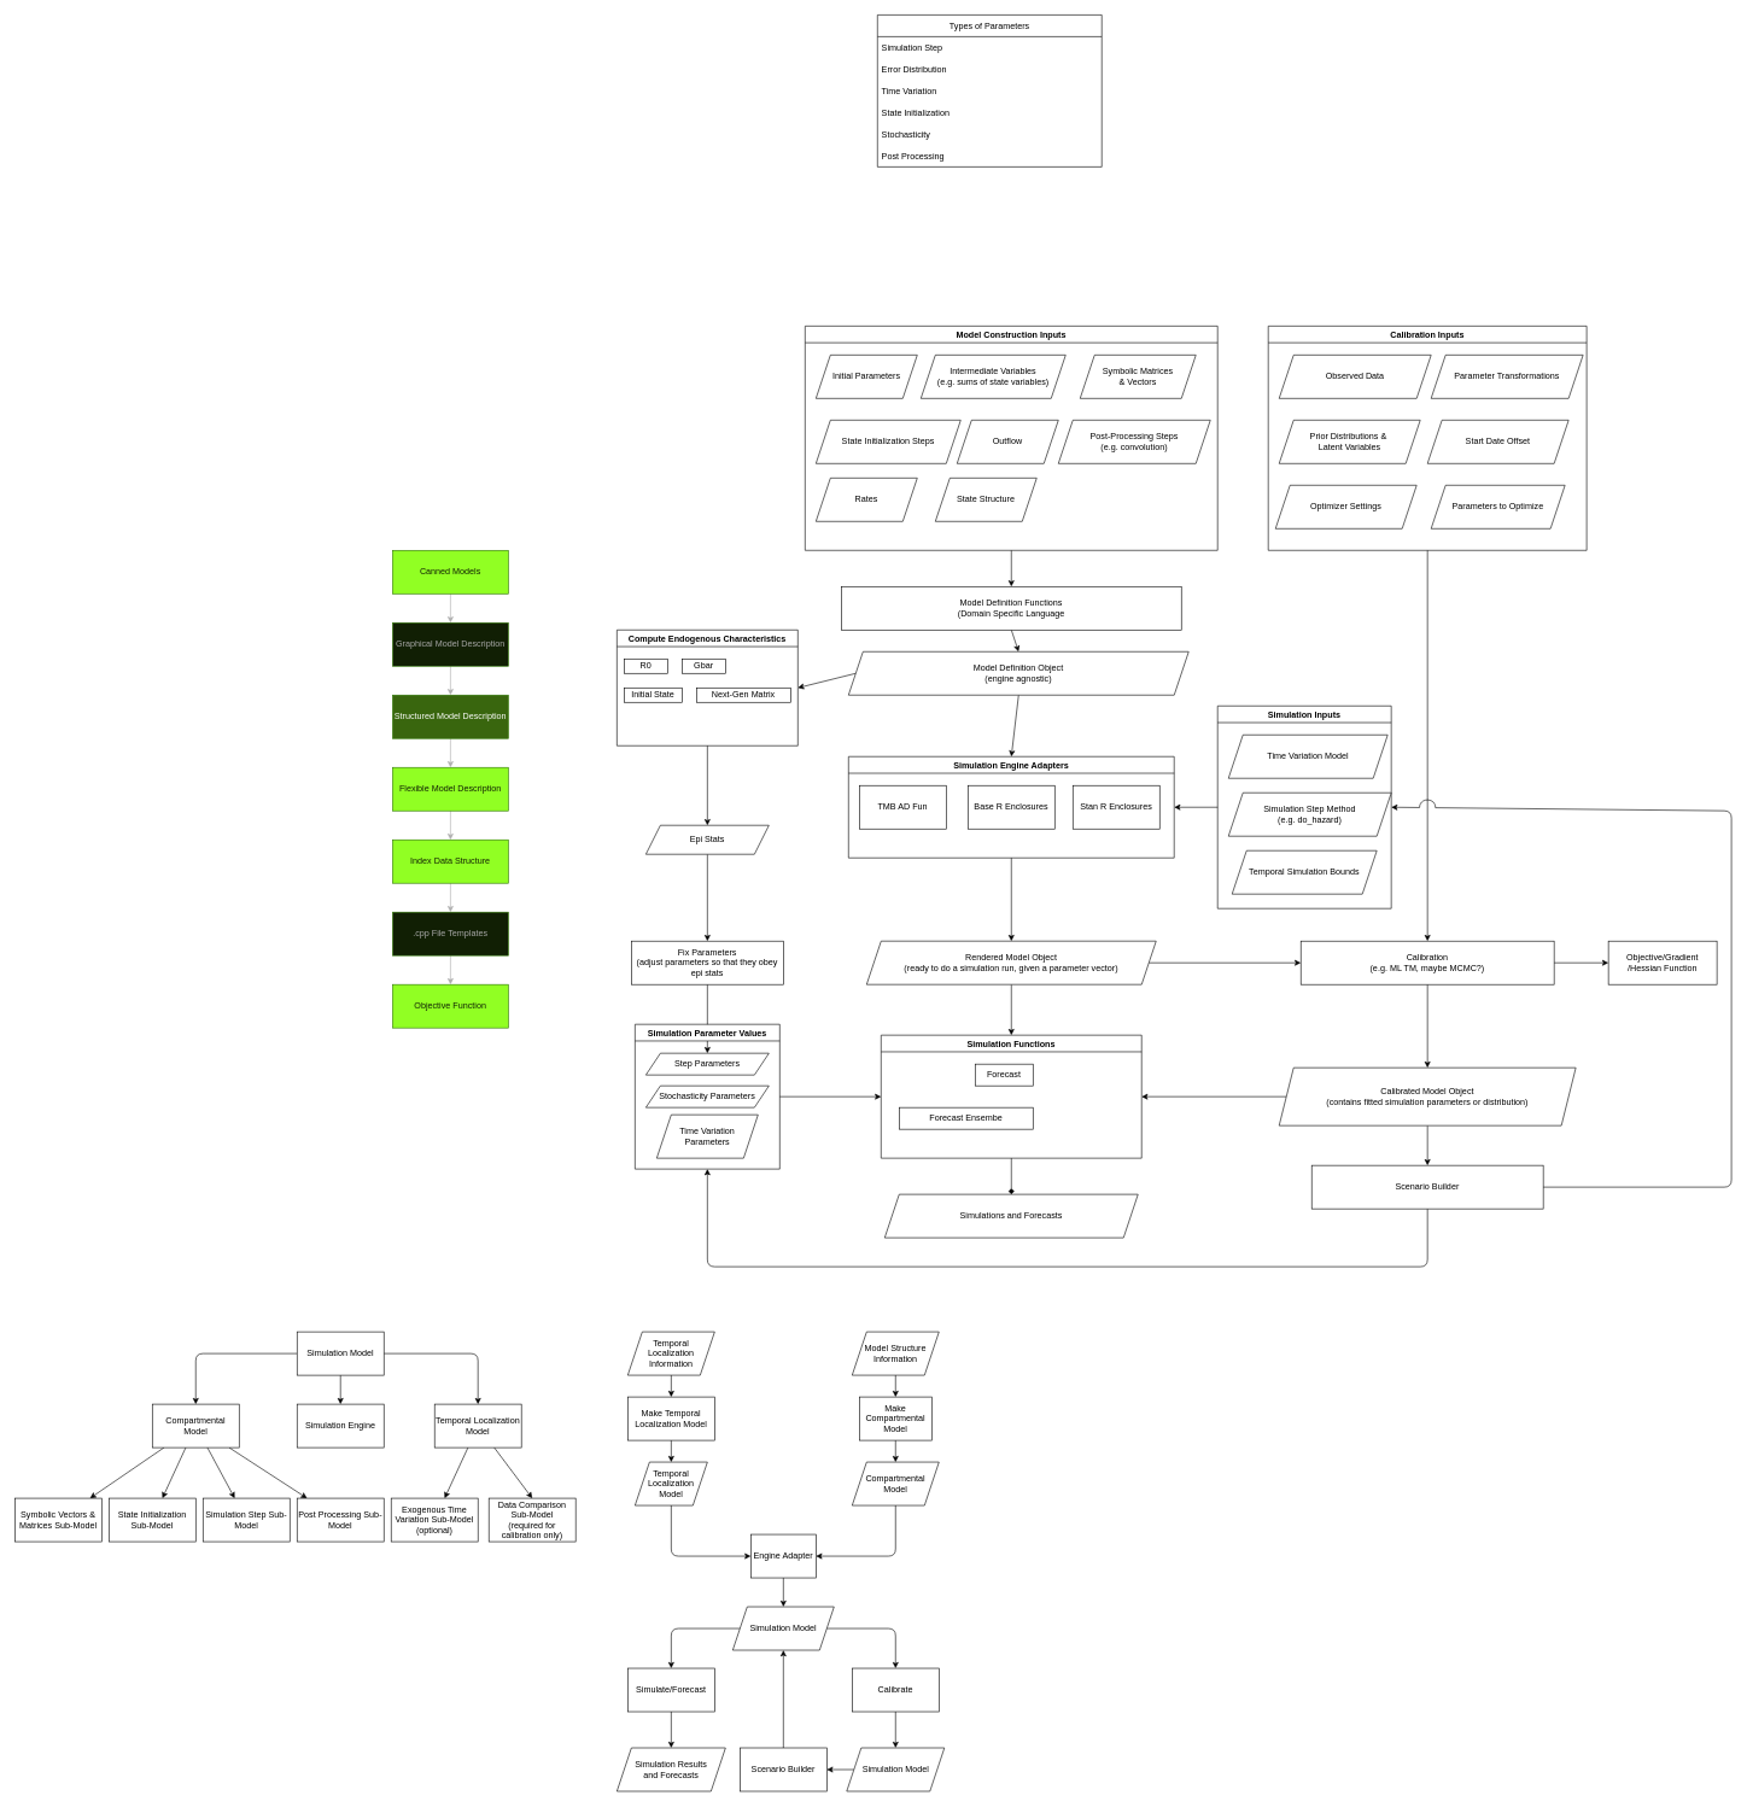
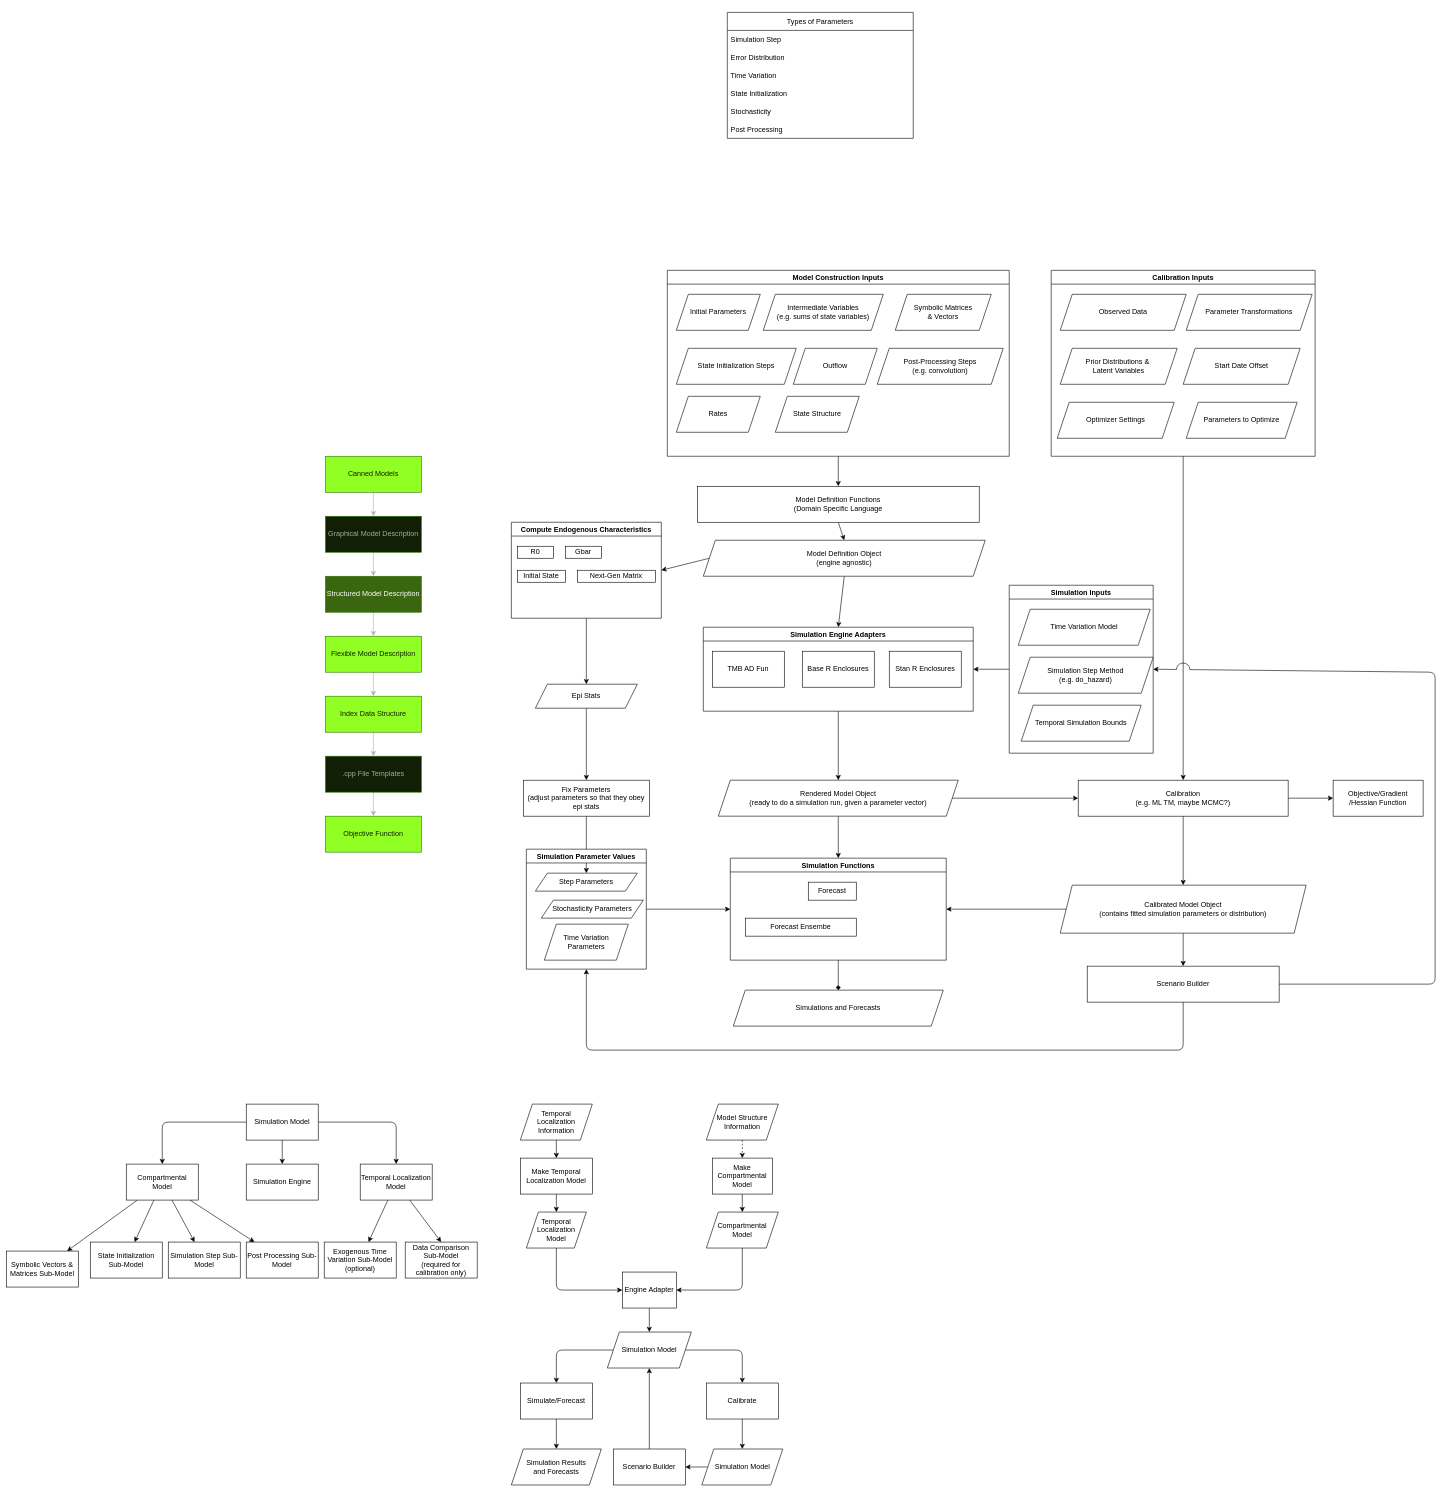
- <mxCell id="80" value="&lt;span&gt;Stochasticity Parameters&lt;/span&gt;" style="shape=parallelogram;perimeter=parallelogramPerimeter;whiteSpace=wrap;html=1;fixedSize=1;" parent="77" vertex="1"><mxGeometry x="15" y="85" width="170" height="30" as="geometry" /></mxCell>
+ <mxCell id="80" value="&lt;span&gt;Stochasticity Parameters&lt;/span&gt;" style="shape=parallelogram;perimeter=parallelogramPerimeter;whiteSpace=wrap;html=1;fixedSize=1;" parent="77" vertex="1"><mxGeometry x="25" y="85" width="170" height="30" as="geometry" /></mxCell>
- <mxCell id="90" style="edgeStyle=none;jumpStyle=arc;jumpSize=22;html=1;exitX=0.5;exitY=1;exitDx=0;exitDy=0;entryX=0.5;entryY=0;entryDx=0;entryDy=0;" parent="1" source="91" target="89" edge="1"><mxGeometry relative="1" as="geometry" /></mxCell>
+ <mxCell id="90" style="edgeStyle=none;jumpStyle=arc;jumpSize=22;html=1;exitX=0.5;exitY=1;exitDx=0;exitDy=0;entryX=0.5;entryY=0;entryDx=0;entryDy=0;dashed=1;" parent="1" source="91" target="89" edge="1"><mxGeometry relative="1" as="geometry" /></mxCell>
- <mxCell id="114" value="Symbolic Vectors &amp;amp; Matrices Sub-Model" style="whiteSpace=wrap;html=1;rounded=0;" parent="1" vertex="1"><mxGeometry x="20" y="2070" width="120" height="60" as="geometry" /></mxCell>
+ <mxCell id="114" value="Symbolic Vectors &amp;amp; Matrices Sub-Model" style="whiteSpace=wrap;html=1;rounded=0;" parent="1" vertex="1"><mxGeometry x="10" y="2085" width="120" height="60" as="geometry" /></mxCell>
